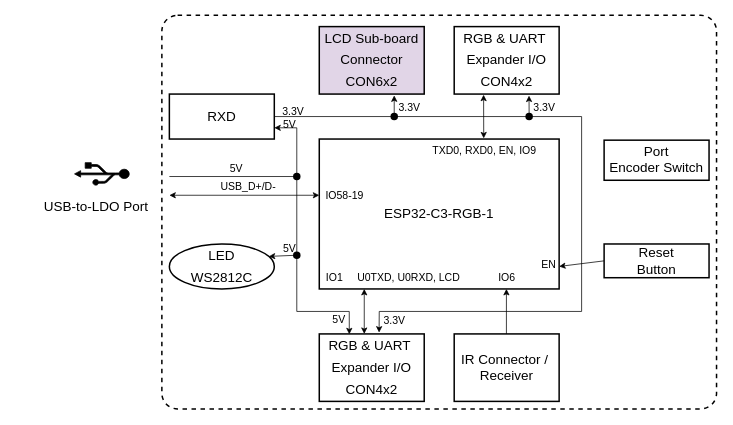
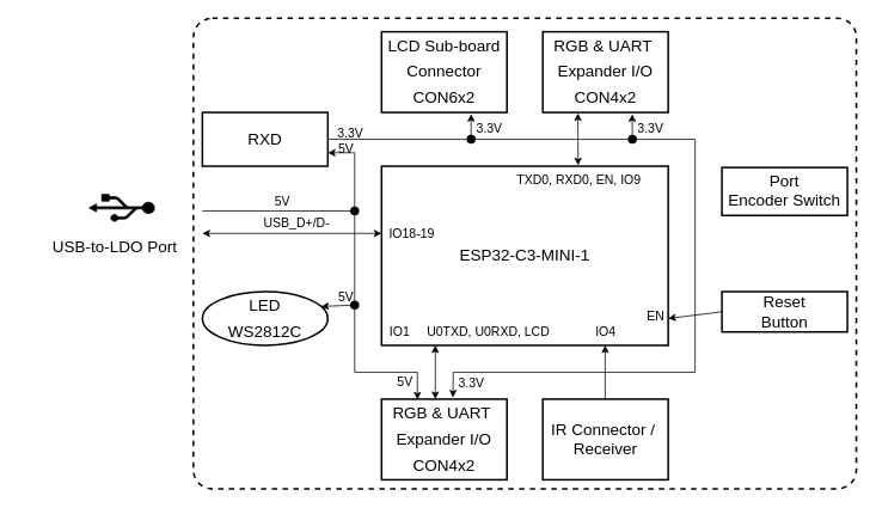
- <mxCell id="8" value="&lt;font style=&quot;font-size: 18px ; line-height: 1.6&quot;&gt;LCD Sub-board Connector&lt;br&gt;CON6x2&lt;br&gt;&lt;/font&gt;" style="rounded=0;whiteSpace=wrap;html=1;fontColor=#000000;fillColor=#e1d5e7;strokeColor=#000000;strokeWidth=2;" parent="1" vertex="1"><mxGeometry x="425" y="35" width="140" height="90" as="geometry" /></mxCell>
+ <mxCell id="8" value="&lt;font style=&quot;font-size: 18px ; line-height: 1.6&quot;&gt;LCD Sub-board Connector&lt;br&gt;CON6x2&lt;br&gt;&lt;/font&gt;" style="rounded=0;whiteSpace=wrap;html=1;fontColor=#000000;fillColor=#FFFFFF;strokeColor=#000000;strokeWidth=2;" parent="1" vertex="1"><mxGeometry x="425" y="35" width="140" height="90" as="geometry" /></mxCell>
- <mxCell id="43" value="&lt;span style=&quot;color: rgb(0, 0, 0); font-size: 14px;&quot;&gt;IO58-19&lt;/span&gt;" style="text;html=1;strokeColor=none;fillColor=none;align=center;verticalAlign=middle;whiteSpace=wrap;rounded=0;" vertex="1" parent="1"><mxGeometry x="430" y="250" width="57.5" height="20" as="geometry" /></mxCell>
+ <mxCell id="43" value="&lt;span style=&quot;color: rgb(0, 0, 0); font-size: 14px;&quot;&gt;IO18-19&lt;/span&gt;" style="text;html=1;strokeColor=none;fillColor=none;align=center;verticalAlign=middle;whiteSpace=wrap;rounded=0;" vertex="1" parent="1"><mxGeometry x="430" y="250" width="57.5" height="20" as="geometry" /></mxCell>
- <mxCell id="3" value="&lt;font style=&quot;font-size: 18px&quot;&gt;ESP32-C3-RGB-1&lt;/font&gt;" style="rounded=0;whiteSpace=wrap;html=1;fontColor=#000000;fillColor=#FFFFFF;strokeColor=#000000;strokeWidth=2;" parent="1" vertex="1"><mxGeometry x="425" y="185" width="320" height="200" as="geometry" /></mxCell>
+ <mxCell id="3" value="&lt;font style=&quot;font-size: 18px&quot;&gt;ESP32-C3-MINI-1&lt;/font&gt;" style="rounded=0;whiteSpace=wrap;html=1;fontColor=#000000;fillColor=#FFFFFF;strokeColor=#000000;strokeWidth=2;" parent="1" vertex="1"><mxGeometry x="425" y="185" width="320" height="200" as="geometry" /></mxCell>
- <mxCell id="46" value="&lt;font color=&quot;#000000&quot;&gt;&lt;span style=&quot;font-size: 14px;&quot;&gt;IO6&lt;/span&gt;&lt;/font&gt;" style="text;html=1;strokeColor=none;fillColor=none;align=center;verticalAlign=middle;whiteSpace=wrap;rounded=0;" vertex="1" parent="1"><mxGeometry x="644.75" y="360" width="60.5" height="20" as="geometry" /></mxCell>
+ <mxCell id="46" value="&lt;font color=&quot;#000000&quot;&gt;&lt;span style=&quot;font-size: 14px;&quot;&gt;IO4&lt;/span&gt;&lt;/font&gt;" style="text;html=1;strokeColor=none;fillColor=none;align=center;verticalAlign=middle;whiteSpace=wrap;rounded=0;" vertex="1" parent="1"><mxGeometry x="644.75" y="360" width="60.5" height="20" as="geometry" /></mxCell>
